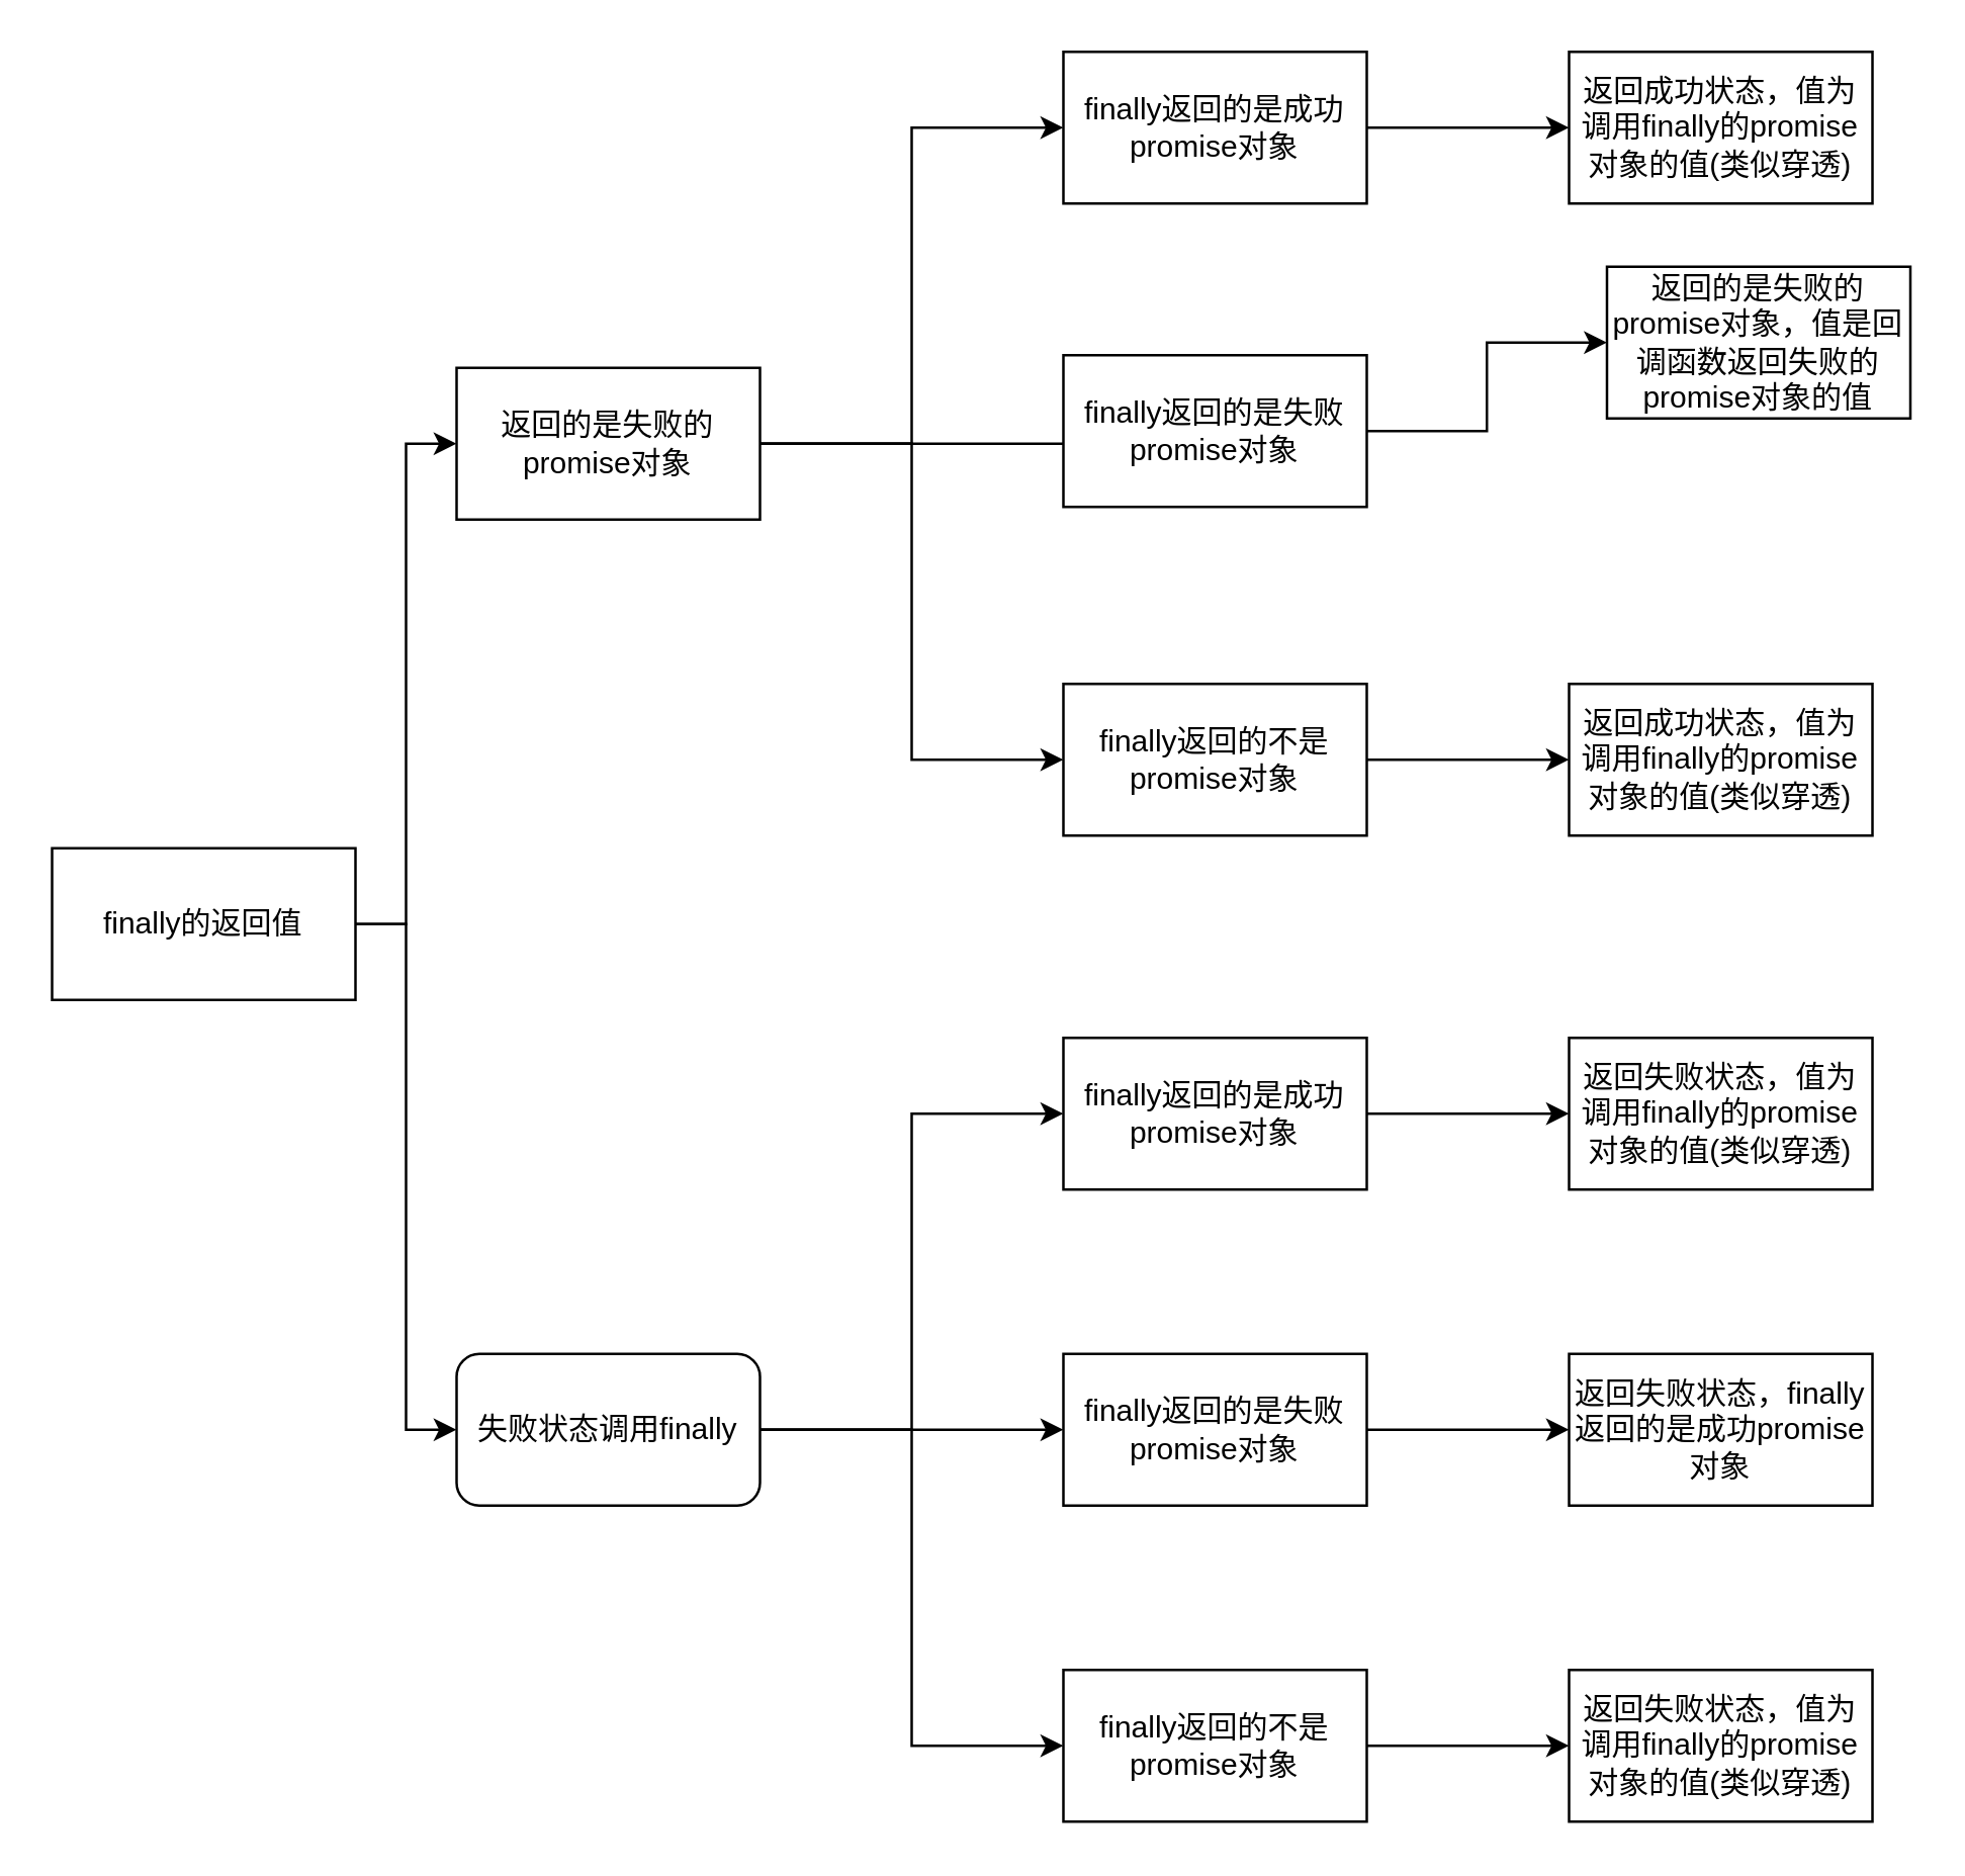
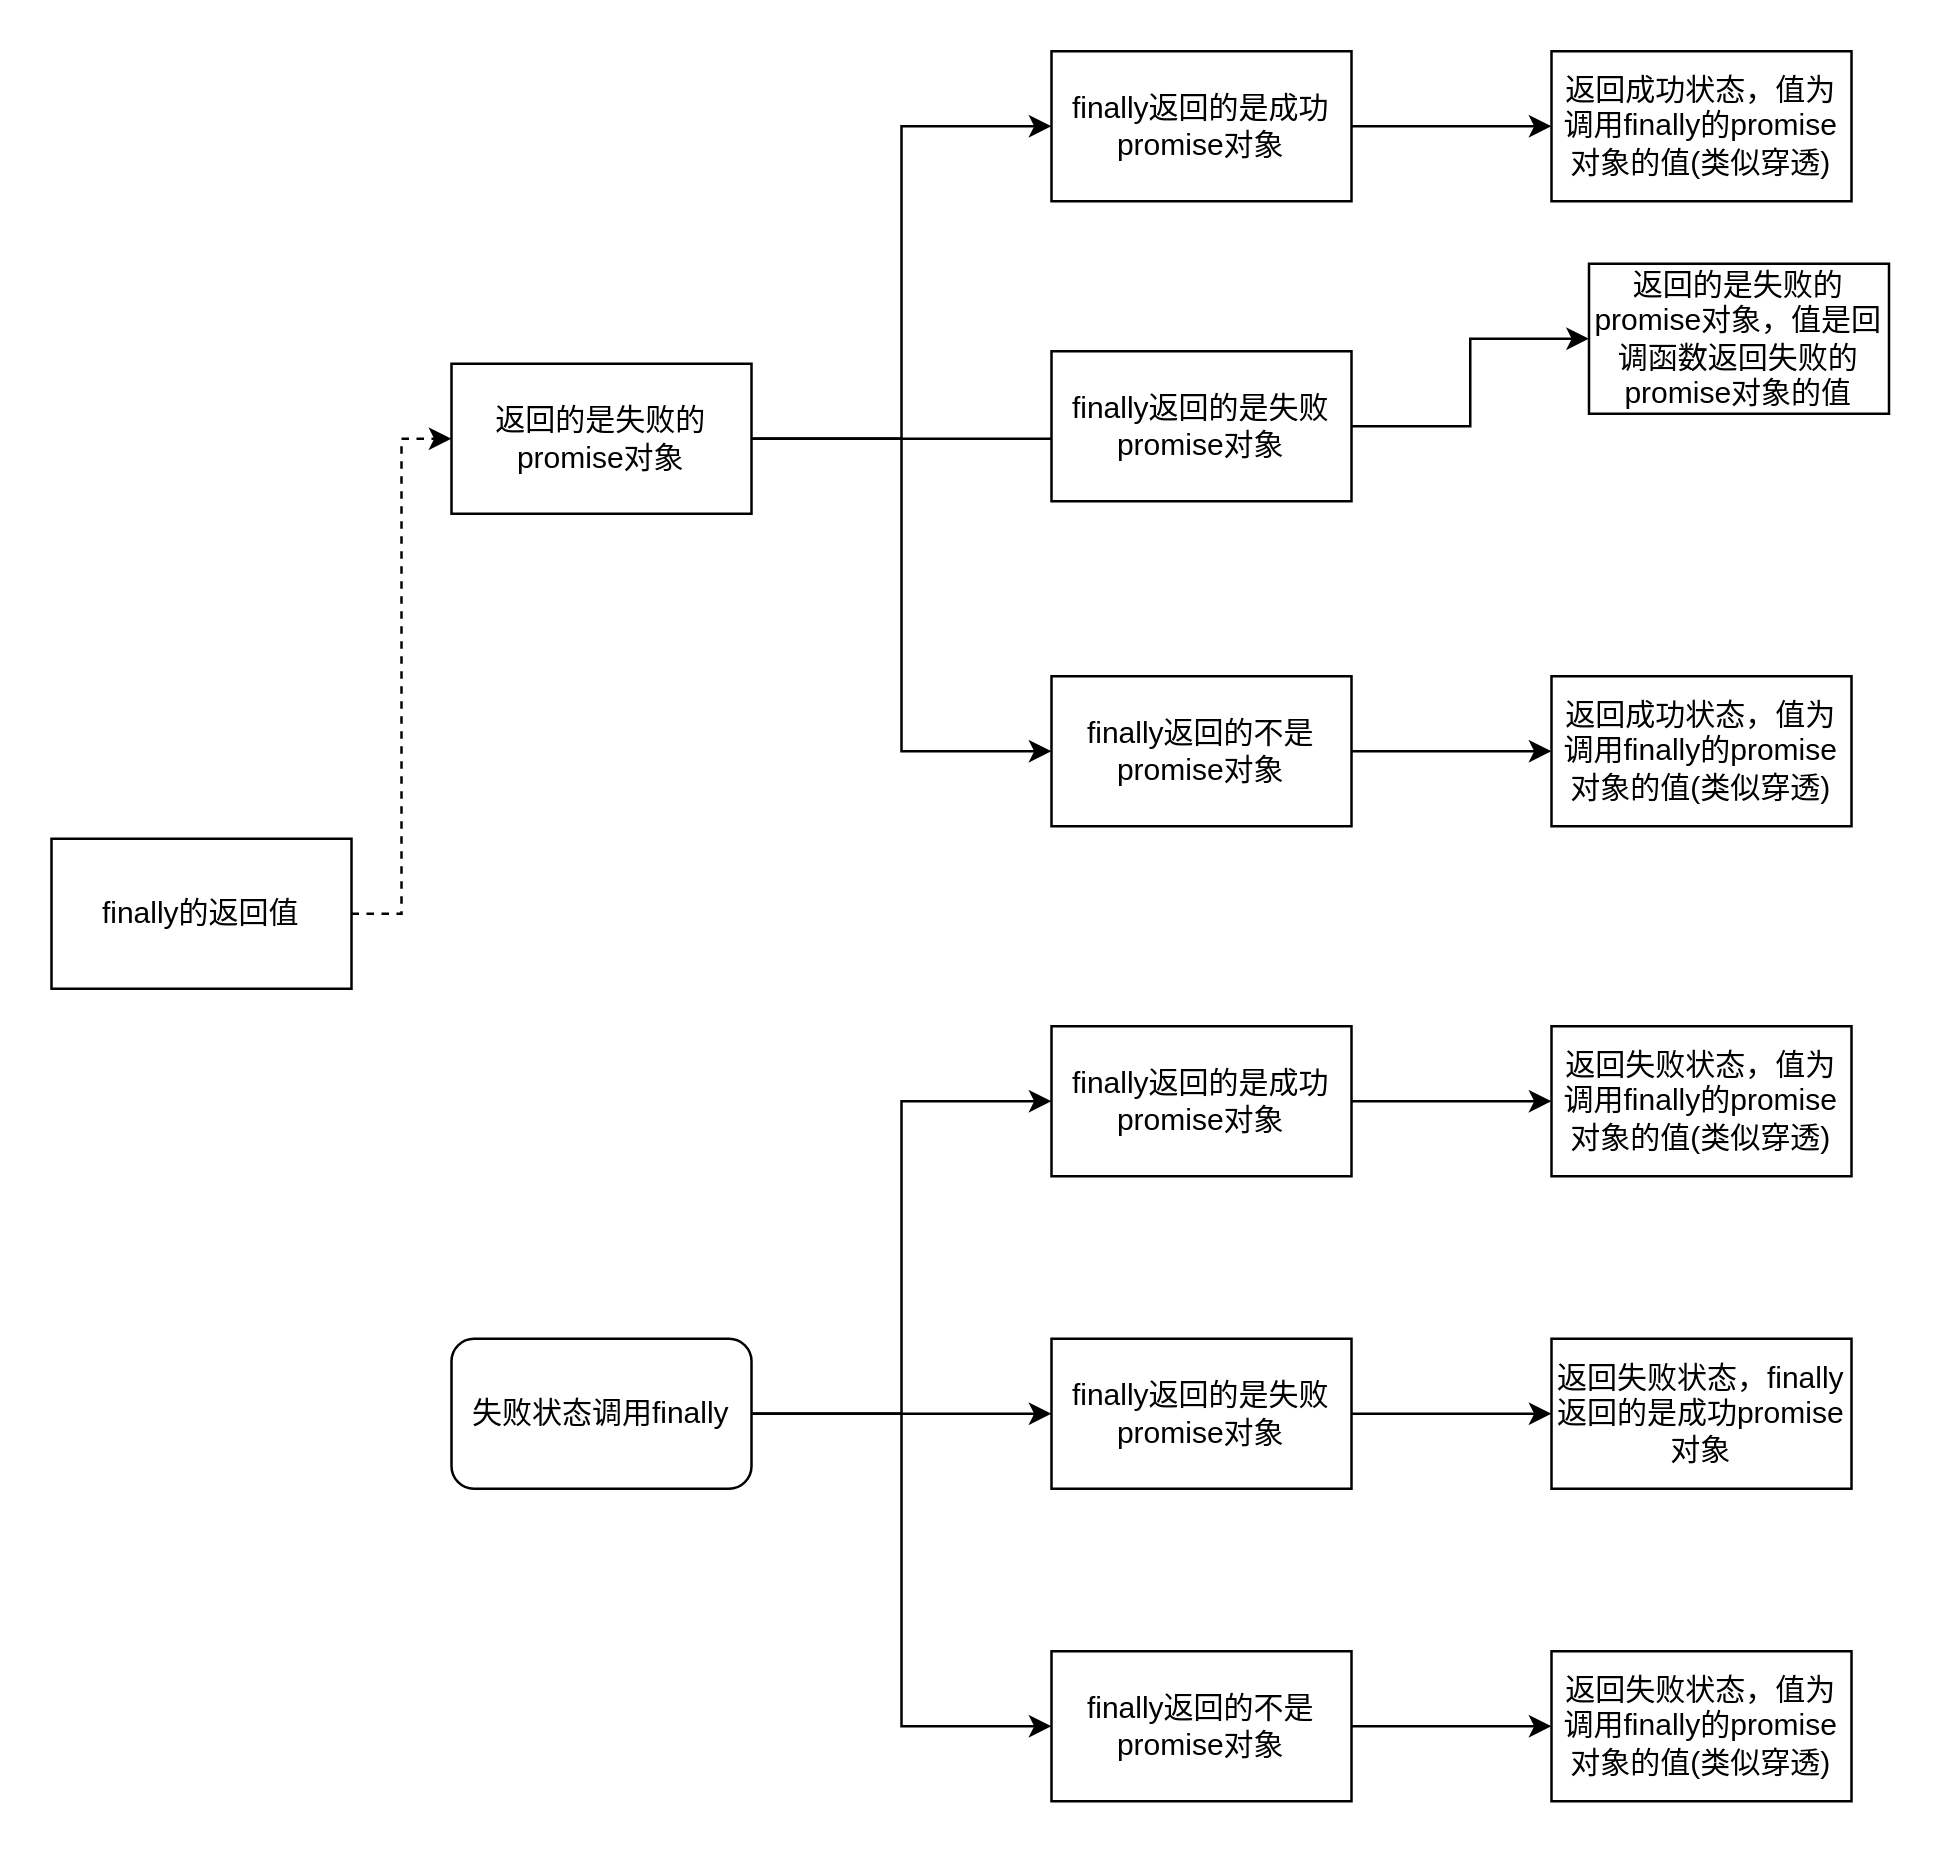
- <mxCell id="2" style="edgeStyle=orthogonalEdgeStyle;rounded=0;orthogonalLoop=1;jettySize=auto;html=1;exitX=1;exitY=0.5;exitDx=0;exitDy=0;entryX=0;entryY=0.5;entryDx=0;entryDy=0;" edge="1" parent="1" source="4" target="8"><mxGeometry relative="1" as="geometry" /></mxCell>
+ <mxCell id="2" style="edgeStyle=orthogonalEdgeStyle;rounded=0;orthogonalLoop=1;jettySize=auto;html=1;exitX=1;exitY=0.5;exitDx=0;exitDy=0;entryX=0;entryY=0.5;entryDx=0;entryDy=0;dashed=1;" edge="1" parent="1" source="4" target="8"><mxGeometry relative="1" as="geometry" /></mxCell>
- <mxCell id="3" style="edgeStyle=orthogonalEdgeStyle;rounded=0;orthogonalLoop=1;jettySize=auto;html=1;exitX=1;exitY=0.5;exitDx=0;exitDy=0;entryX=0;entryY=0.5;entryDx=0;entryDy=0;" edge="1" parent="1" source="4" target="12"><mxGeometry relative="1" as="geometry" /></mxCell>
